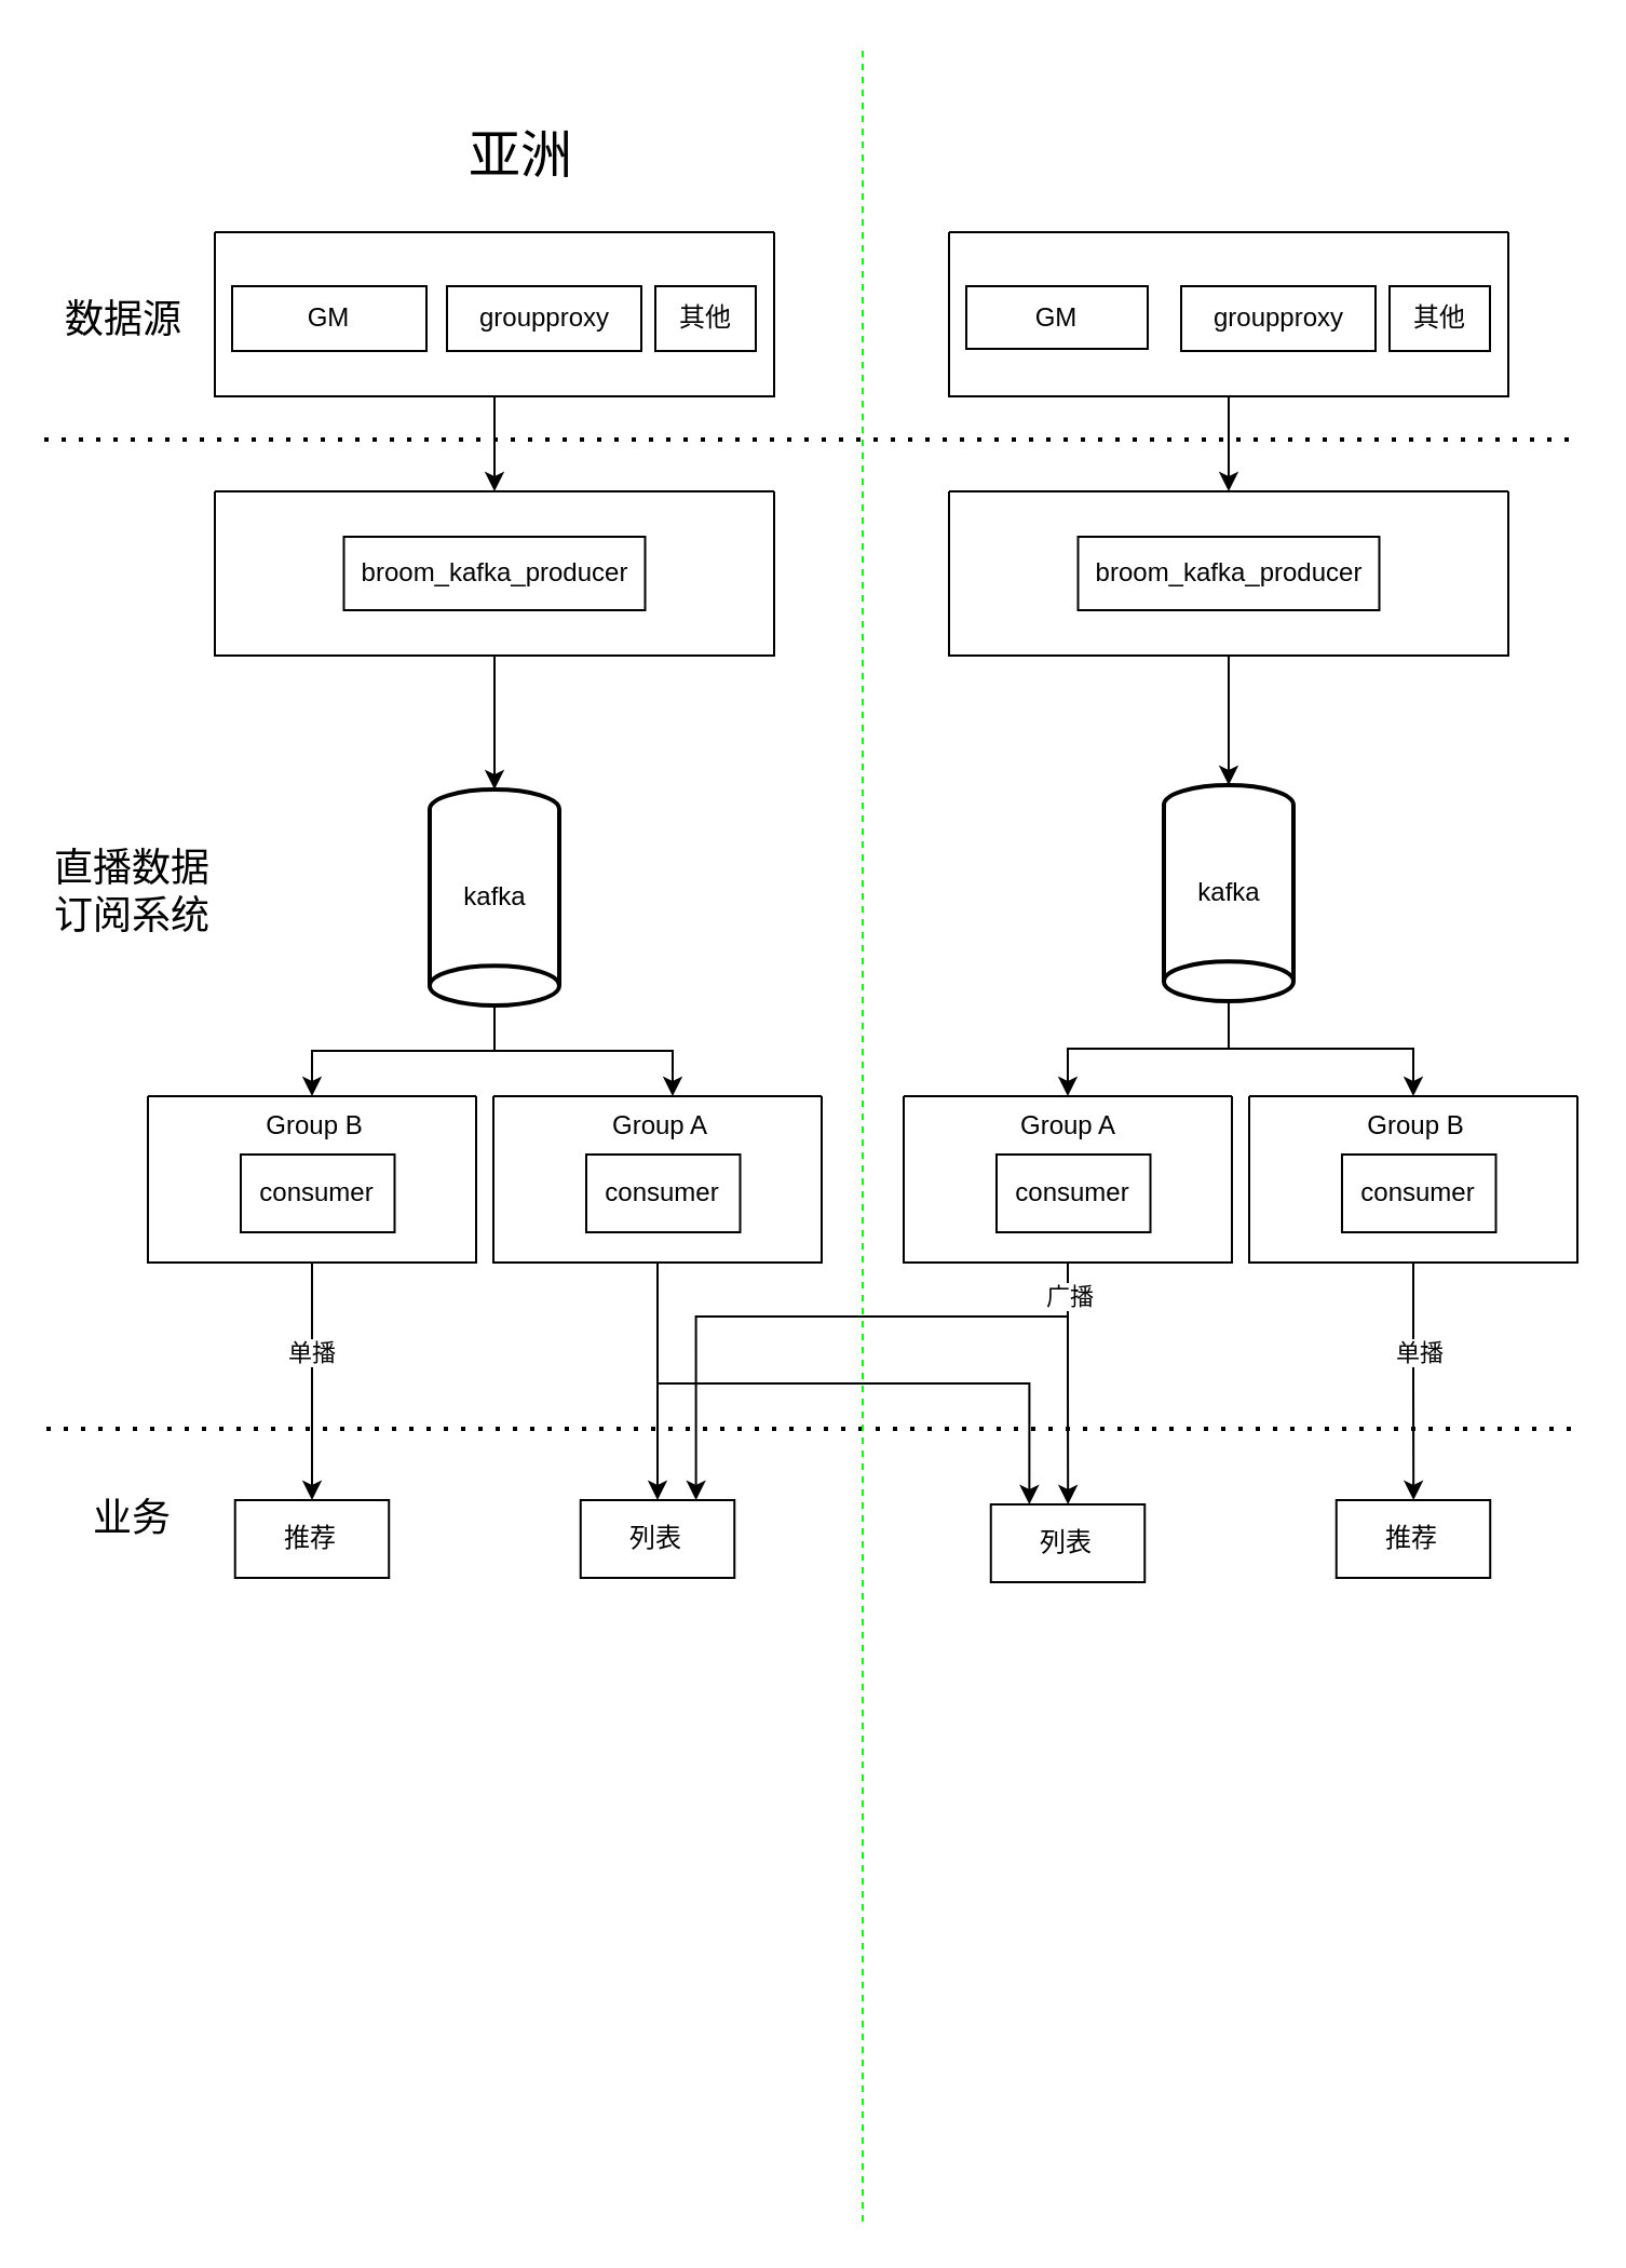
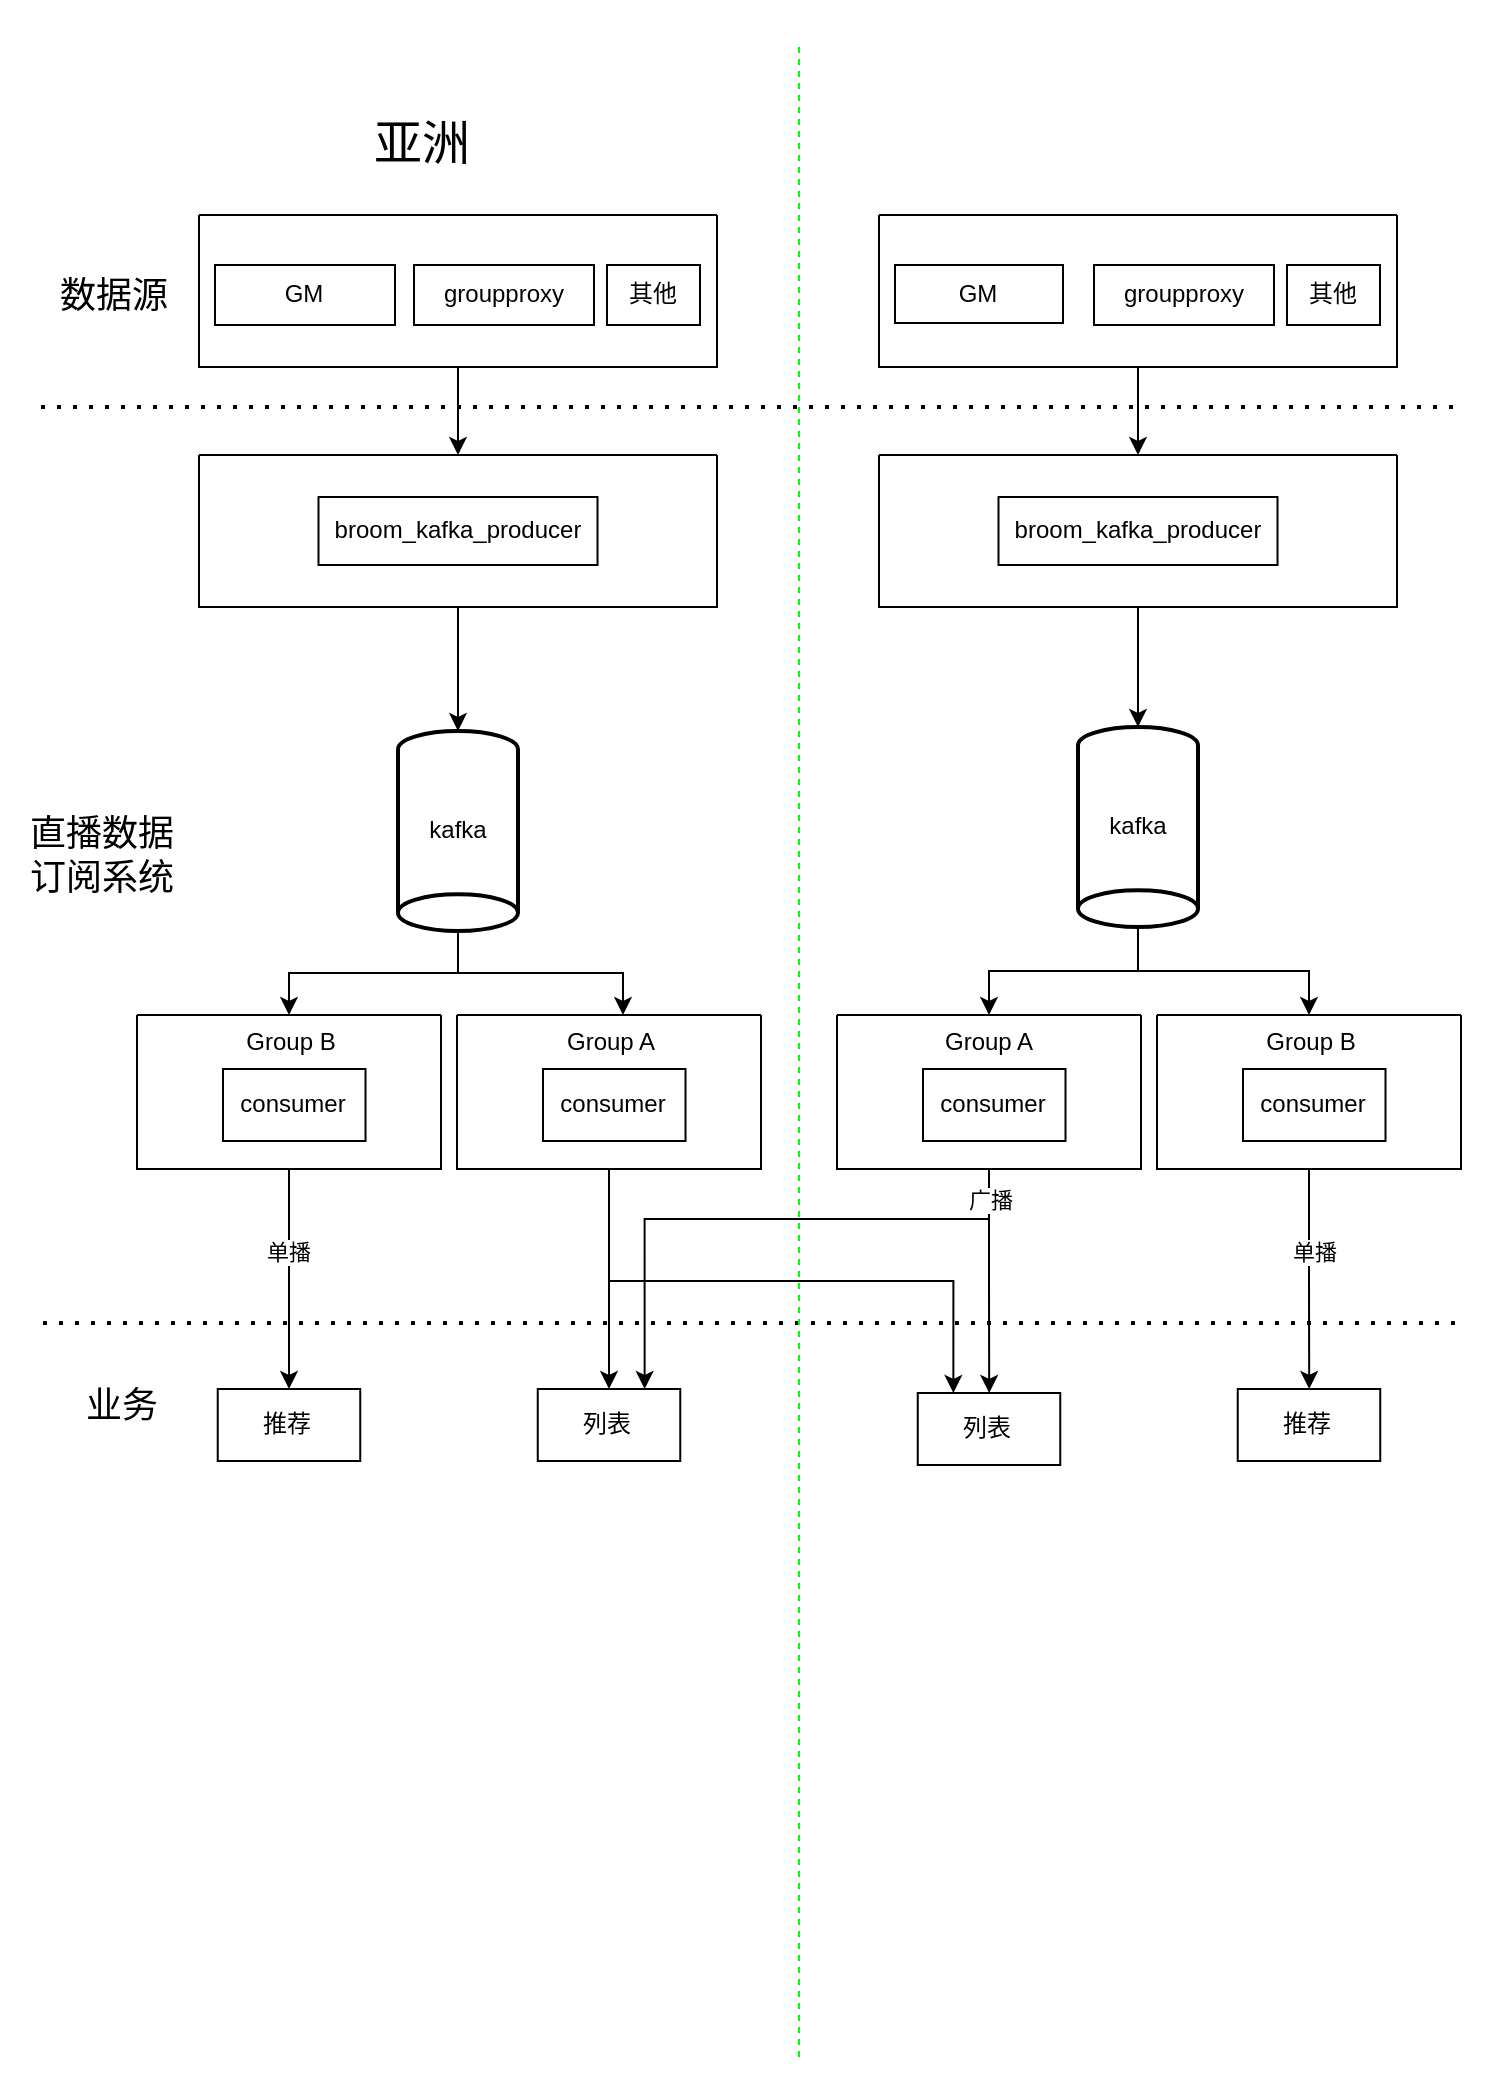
- <mxCell id="18" value="&lt;font style=&quot;font-size: 24px&quot;&gt;亚洲&lt;/font&gt;" style="text;html=1;strokeColor=none;fillColor=none;align=center;verticalAlign=middle;whiteSpace=wrap;rounded=0;fontSize=18;" vertex="1" parent="1"><mxGeometry x="211" y="57" width="60" height="30" as="geometry" /></mxCell>
+ <mxCell id="18" value="&lt;font style=&quot;font-size: 24px&quot;&gt;亚洲&lt;/font&gt;" style="text;html=1;strokeColor=none;fillColor=none;align=center;verticalAlign=middle;whiteSpace=wrap;rounded=0;fontSize=18;" vertex="1" parent="1"><mxGeometry x="181" y="57" width="60" height="30" as="geometry" /></mxCell>
- <mxCell id="13" value="&lt;span style=&quot;font-size: 18px&quot;&gt;直播数据订阅系统&lt;/span&gt;" style="text;html=1;strokeColor=none;fillColor=none;align=center;verticalAlign=middle;whiteSpace=wrap;rounded=0;" vertex="1" parent="1"><mxGeometry x="21" y="397" width="80" height="32" as="geometry" /></mxCell>
+ <mxCell id="13" value="&lt;span style=&quot;font-size: 18px&quot;&gt;直播数据订阅系统&lt;/span&gt;" style="text;html=1;strokeColor=none;fillColor=none;align=center;verticalAlign=middle;whiteSpace=wrap;rounded=0;" vertex="1" parent="1"><mxGeometry x="11" y="412" width="80" height="32" as="geometry" /></mxCell>
